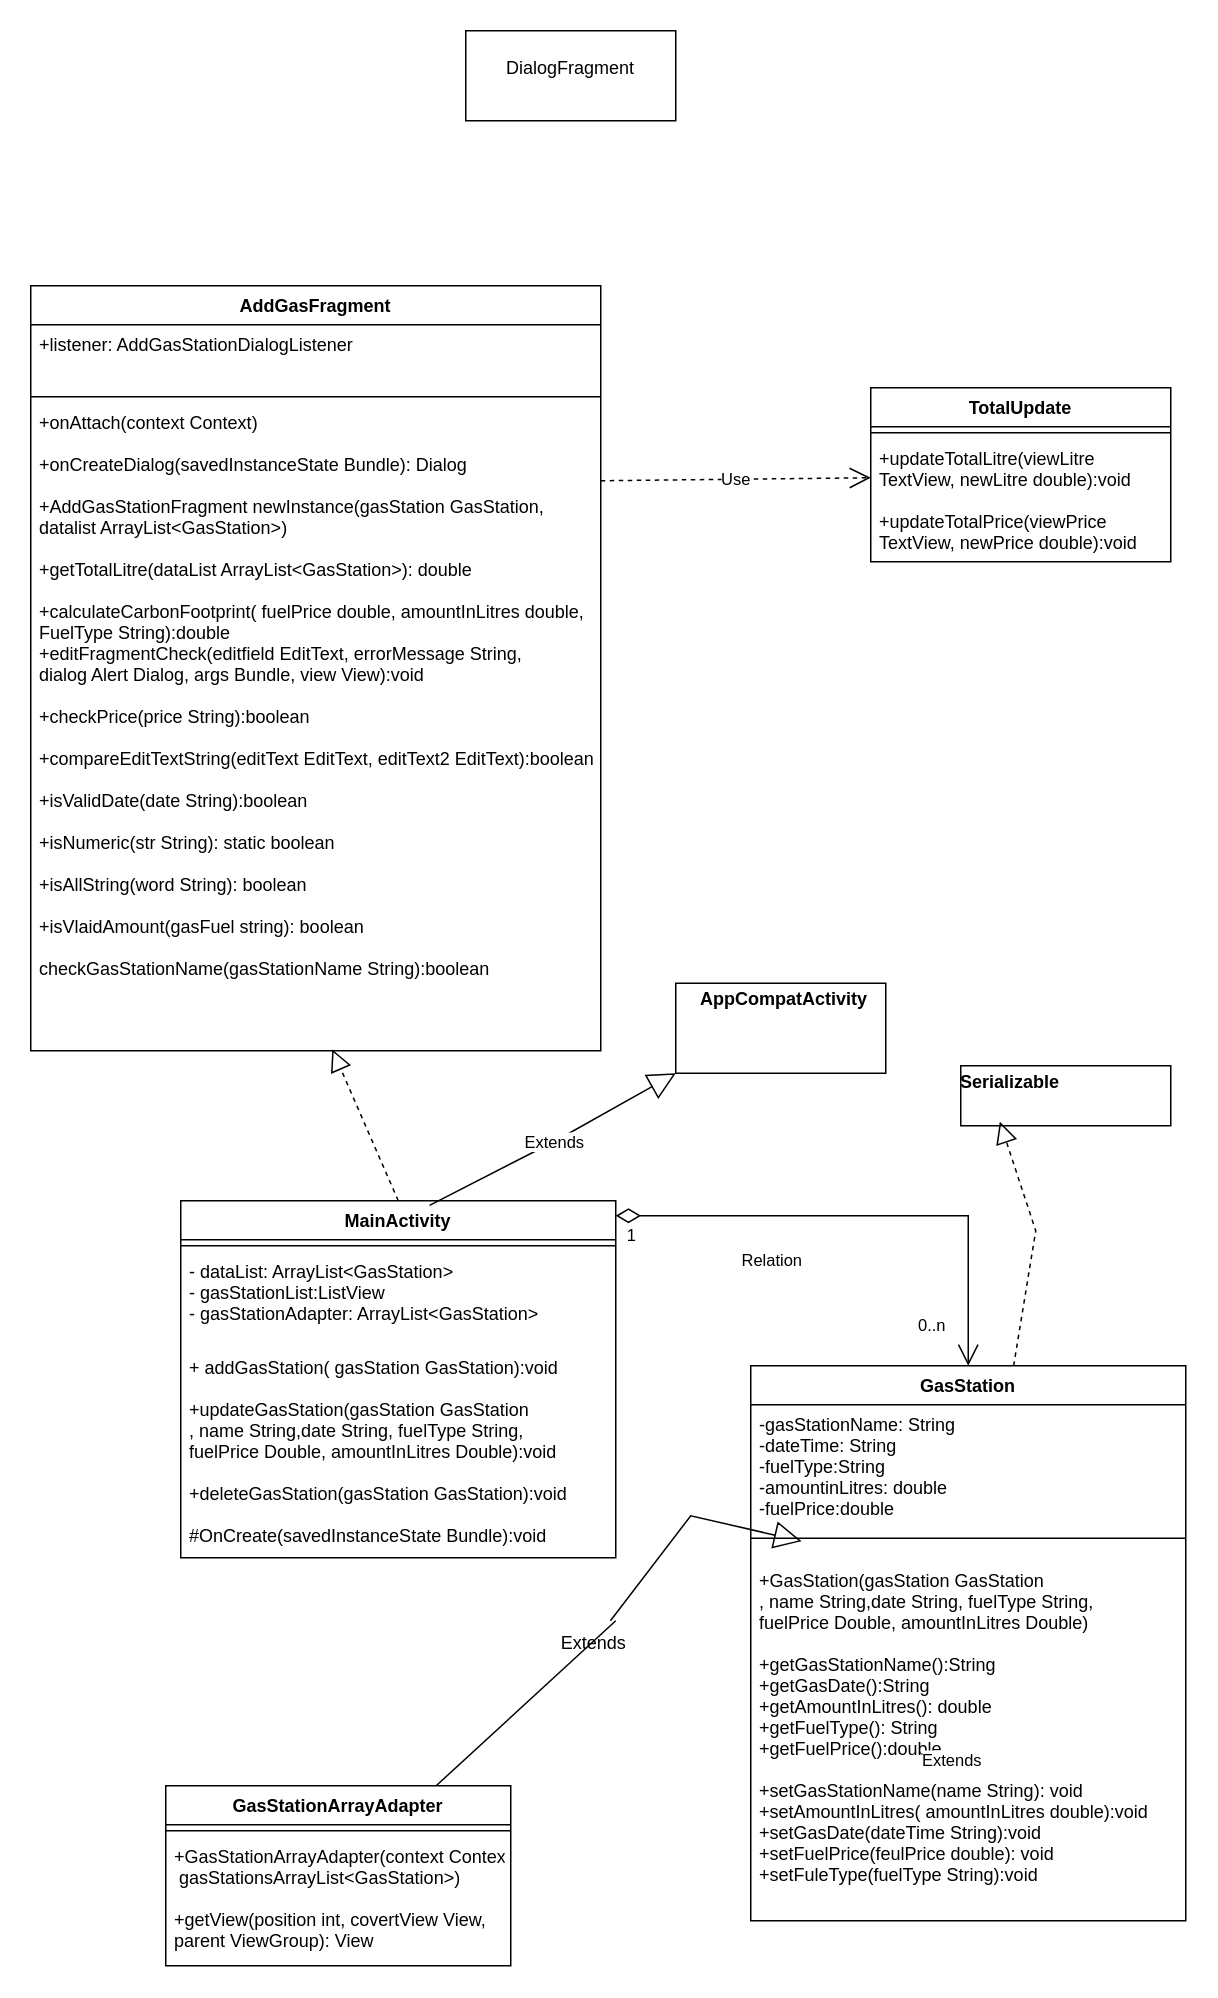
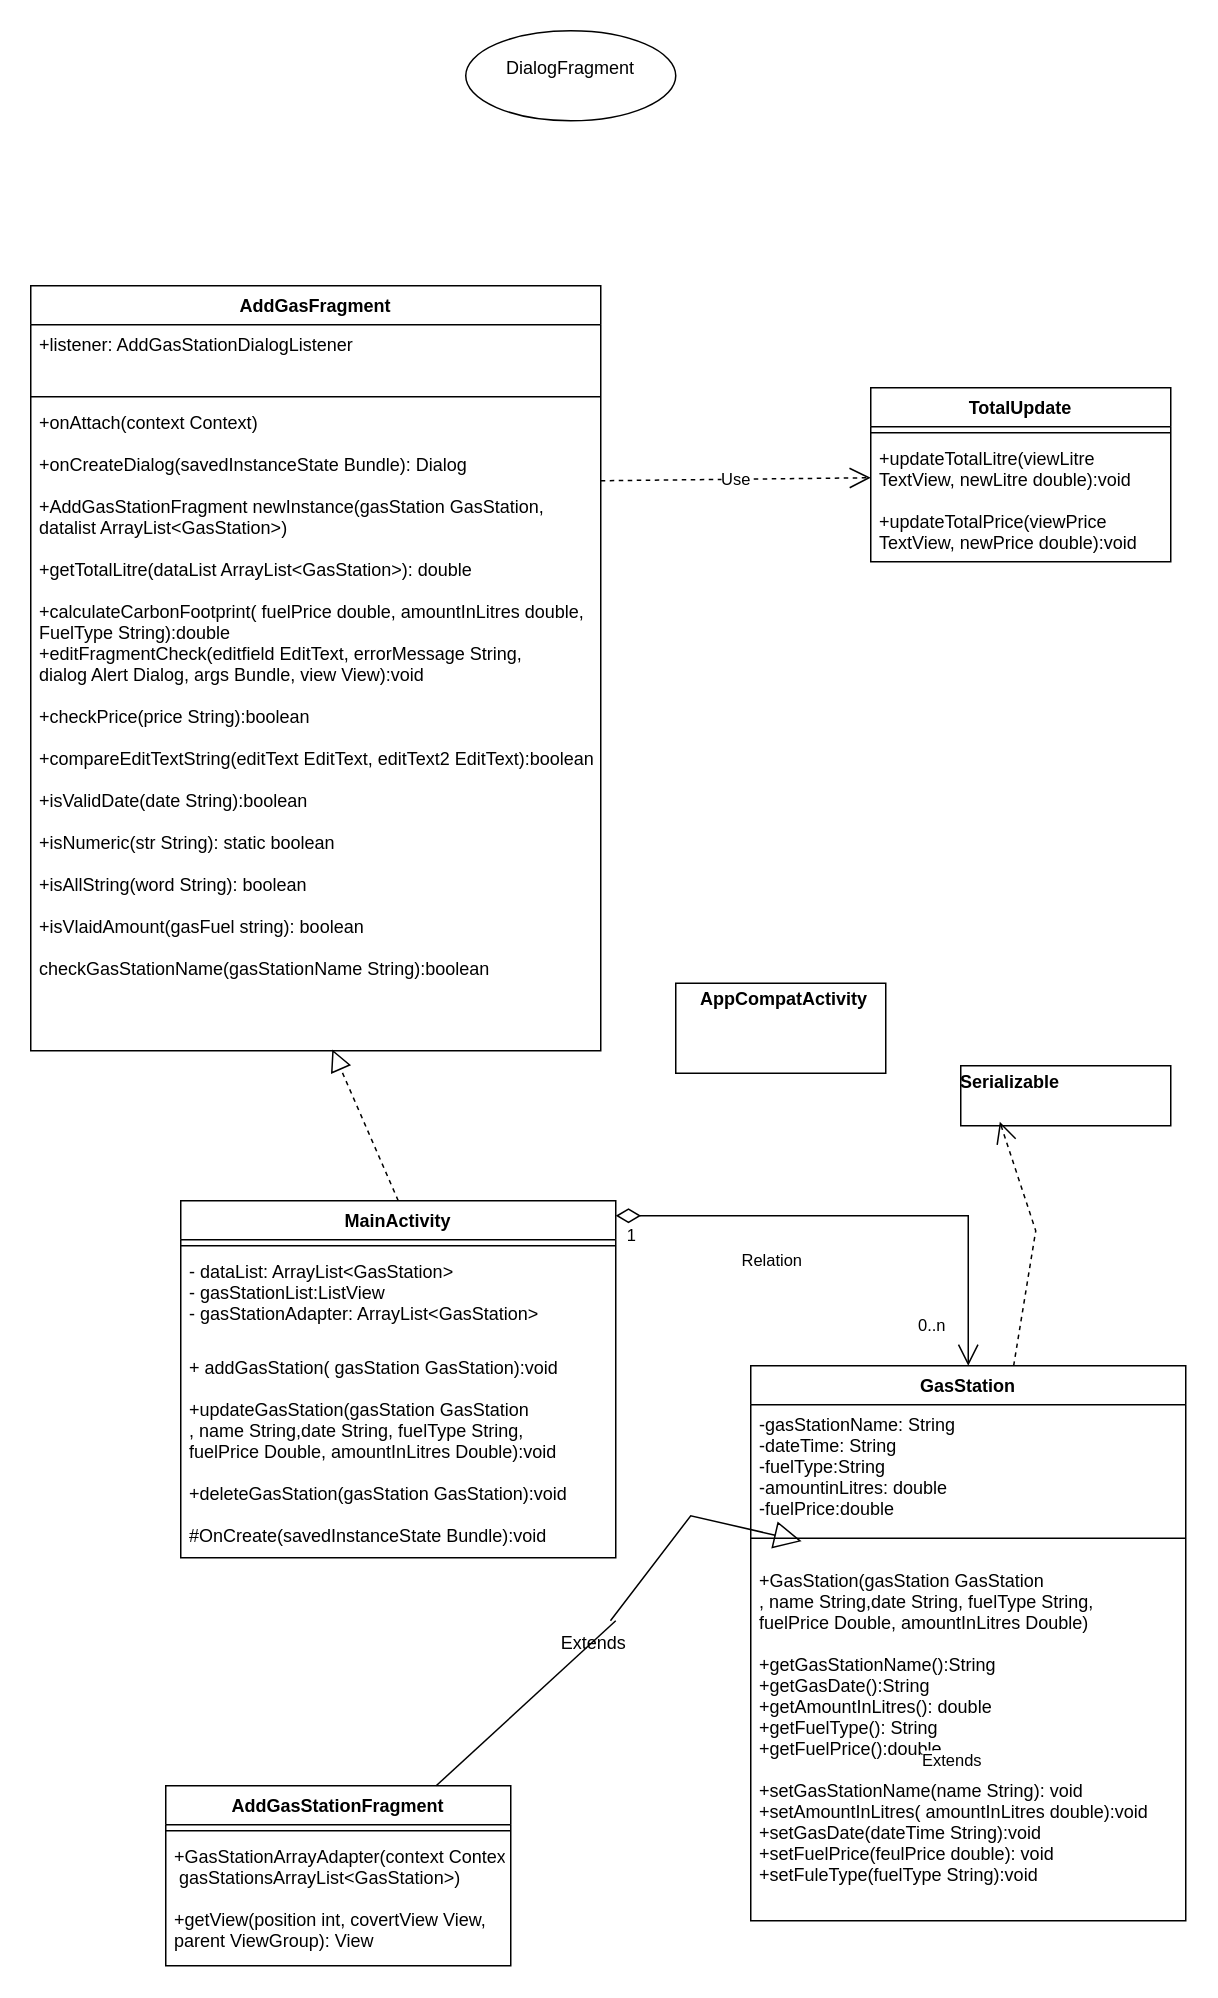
- <mxCell id="29" value="&lt;p style=&quot;margin:0px;margin-top:4px;text-align:center;&quot;&gt;&lt;br&gt;DialogFragment&lt;br&gt;&lt;/p&gt;" style="verticalAlign=top;align=left;overflow=fill;fontSize=12;fontFamily=Helvetica;html=1;" vertex="1" parent="1"><mxGeometry x="310" y="20" width="140" height="60" as="geometry" /></mxCell>
+ <mxCell id="29" value="&lt;p style=&quot;margin:0px;margin-top:4px;text-align:center;&quot;&gt;&lt;br&gt;DialogFragment&lt;br&gt;&lt;/p&gt;" style="ellipse;verticalAlign=top;align=left;overflow=fill;fontSize=12;fontFamily=Helvetica;html=1;" vertex="1" parent="1"><mxGeometry x="310" y="20" width="140" height="60" as="geometry" /></mxCell>
- <mxCell id="28" value="" style="endArrow=block;dashed=1;endFill=0;endSize=12;html=1;rounded=0;entryX=0.186;entryY=0.933;entryDx=0;entryDy=0;entryPerimeter=0;" edge="1" parent="1" source="6" target="27"><mxGeometry width="160" relative="1" as="geometry"><mxPoint x="275" y="810" as="sourcePoint" /><mxPoint x="231.02" y="709.136" as="targetPoint" /><Array as="points"><mxPoint x="690" y="820" /></Array></mxGeometry></mxCell>
+ <mxCell id="28" value="" style="endArrow=open;dashed=1;endFill=0;endSize=12;html=1;rounded=0;entryX=0.186;entryY=0.933;entryDx=0;entryDy=0;entryPerimeter=0;" edge="1" parent="1" source="6" target="27"><mxGeometry width="160" relative="1" as="geometry"><mxPoint x="275" y="810" as="sourcePoint" /><mxPoint x="231.02" y="709.136" as="targetPoint" /><Array as="points"><mxPoint x="690" y="820" /></Array></mxGeometry></mxCell>
- <mxCell id="22" value="Extends" style="endArrow=block;endSize=16;endFill=0;html=1;rounded=0;exitX=0.572;exitY=0.013;exitDx=0;exitDy=0;entryX=0;entryY=1;entryDx=0;entryDy=0;exitPerimeter=0;" edge="1" parent="1" source="2" target="21"><mxGeometry width="160" relative="1" as="geometry"><mxPoint x="385" y="170" as="sourcePoint" /><mxPoint x="399" y="100" as="targetPoint" /><Array as="points"><mxPoint x="370" y="760" /></Array></mxGeometry></mxCell>
- <mxCell id="10" value="GasStationArrayAdapter" style="swimlane;fontStyle=1;align=center;verticalAlign=top;childLayout=stackLayout;horizontal=1;startSize=26;horizontalStack=0;resizeParent=1;resizeParentMax=0;resizeLast=0;collapsible=1;marginBottom=0;" vertex="1" parent="1"><mxGeometry x="110" y="1190" width="230" height="120" as="geometry" /></mxCell>
+ <mxCell id="10" value="AddGasStationFragment" style="swimlane;fontStyle=1;align=center;verticalAlign=top;childLayout=stackLayout;horizontal=1;startSize=26;horizontalStack=0;resizeParent=1;resizeParentMax=0;resizeLast=0;collapsible=1;marginBottom=0;" vertex="1" parent="1"><mxGeometry x="110" y="1190" width="230" height="120" as="geometry" /></mxCell>
